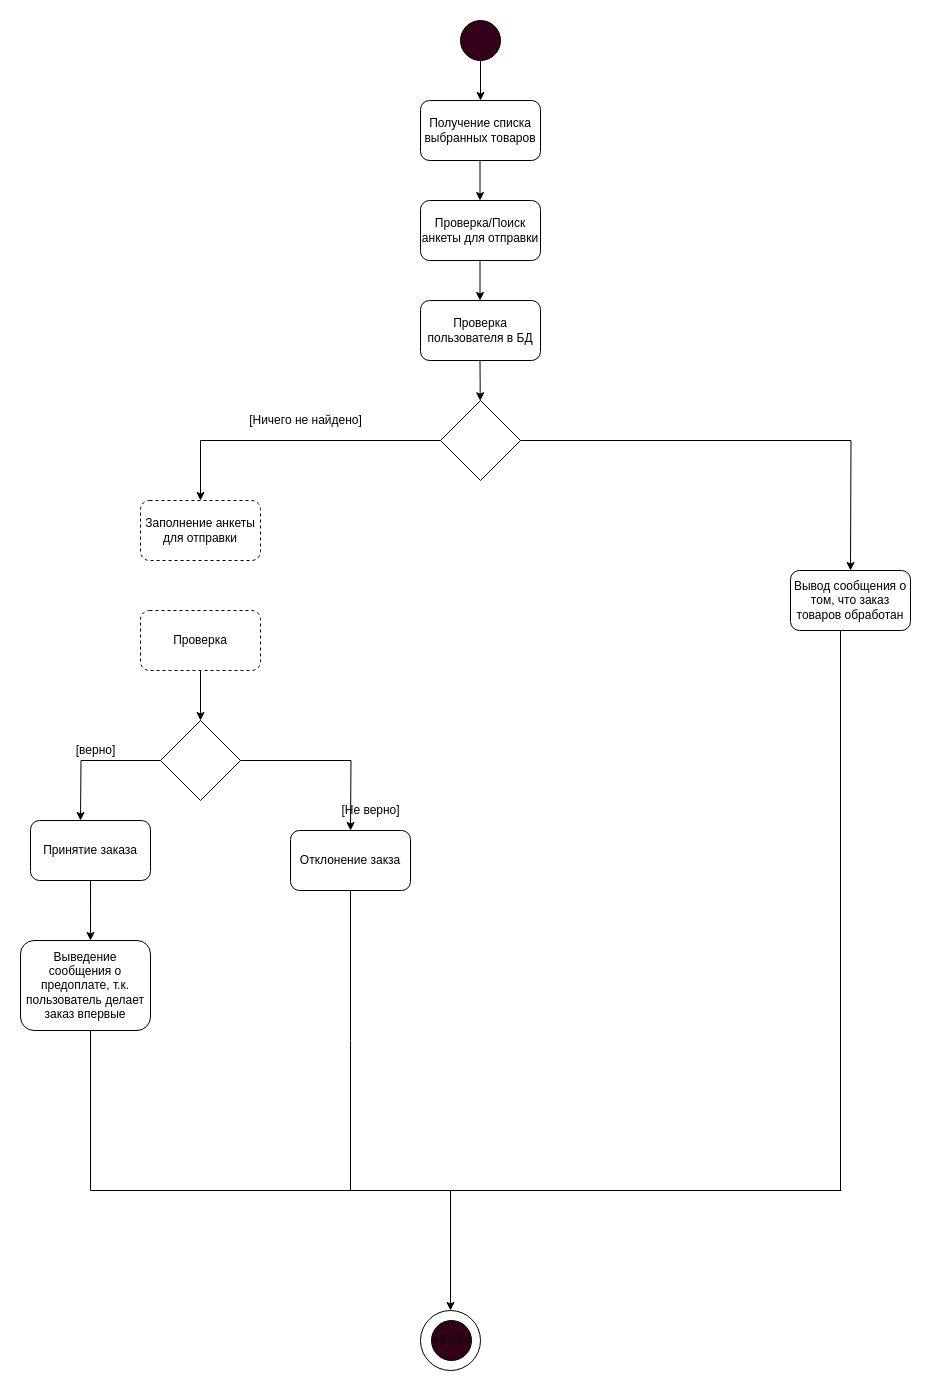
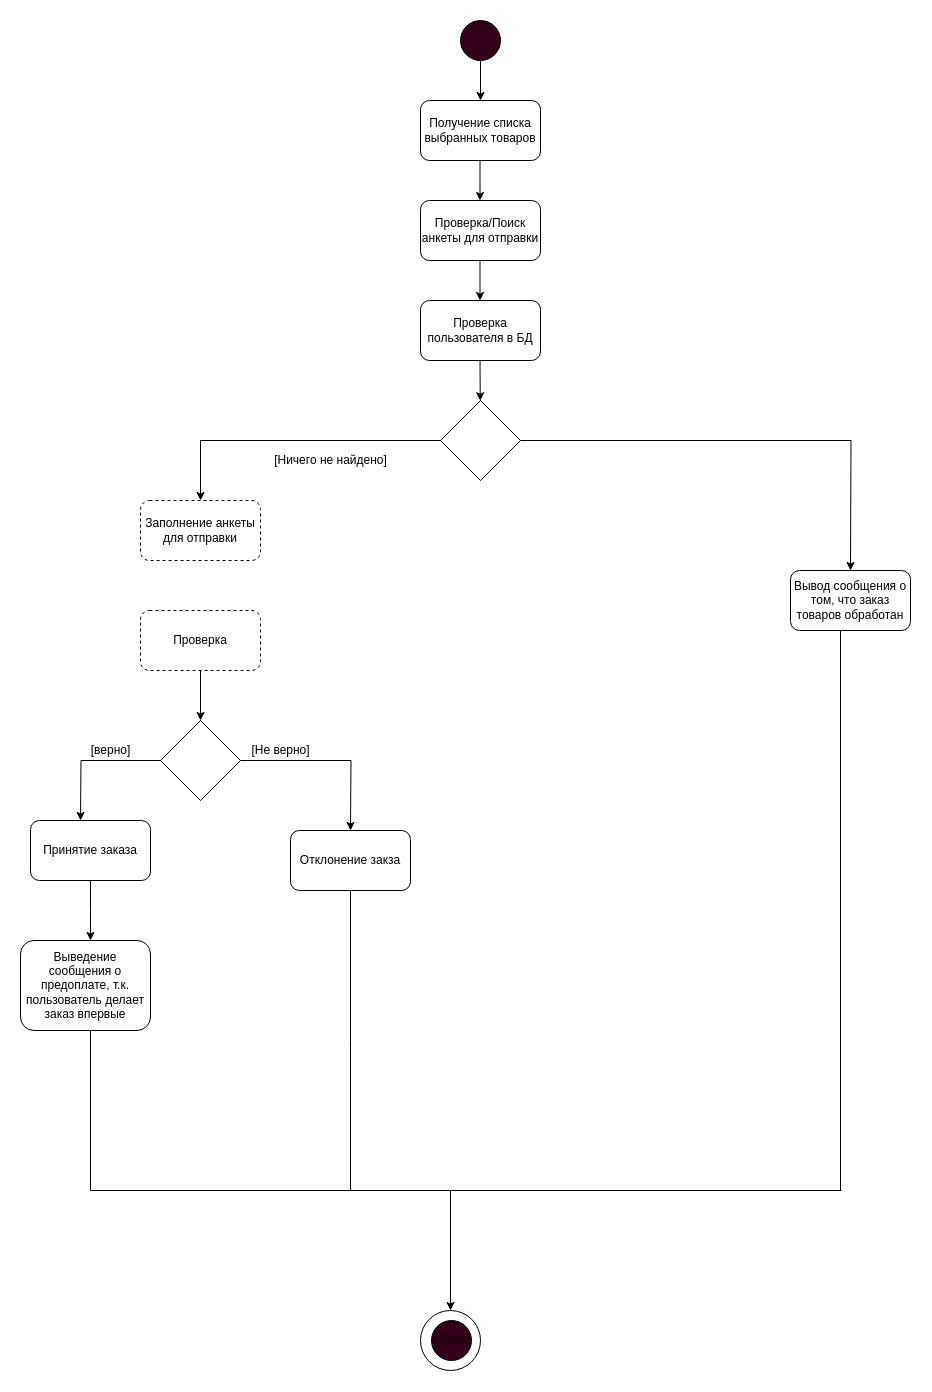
- <mxCell id="13" value="[Ничего не найдено]" style="text;html=1;align=center;verticalAlign=middle;resizable=0;points=[];autosize=1;strokeColor=none;" parent="1" vertex="1"><mxGeometry x="240" y="410" width="130" height="20" as="geometry" /></mxCell>
+ <mxCell id="13" value="[Ничего не найдено]" style="text;html=1;align=center;verticalAlign=middle;resizable=0;points=[];autosize=1;strokeColor=none;" parent="1" vertex="1"><mxGeometry x="265" y="450" width="130" height="20" as="geometry" /></mxCell>
- <mxCell id="20" value="[верно]" style="text;html=1;align=center;verticalAlign=middle;resizable=0;points=[];autosize=1;strokeColor=none;" parent="1" vertex="1"><mxGeometry x="65" y="740" width="60" height="20" as="geometry" /></mxCell>
+ <mxCell id="20" value="[верно]" style="text;html=1;align=center;verticalAlign=middle;resizable=0;points=[];autosize=1;strokeColor=none;" parent="1" vertex="1"><mxGeometry x="80" y="740" width="60" height="20" as="geometry" /></mxCell>
- <mxCell id="23" value="[Не верно]" style="text;html=1;align=center;verticalAlign=middle;resizable=0;points=[];autosize=1;strokeColor=none;" parent="1" vertex="1"><mxGeometry x="330" y="800" width="80" height="20" as="geometry" /></mxCell>
+ <mxCell id="23" value="[Не верно]" style="text;html=1;align=center;verticalAlign=middle;resizable=0;points=[];autosize=1;strokeColor=none;" parent="1" vertex="1"><mxGeometry x="240" y="740" width="80" height="20" as="geometry" /></mxCell>
